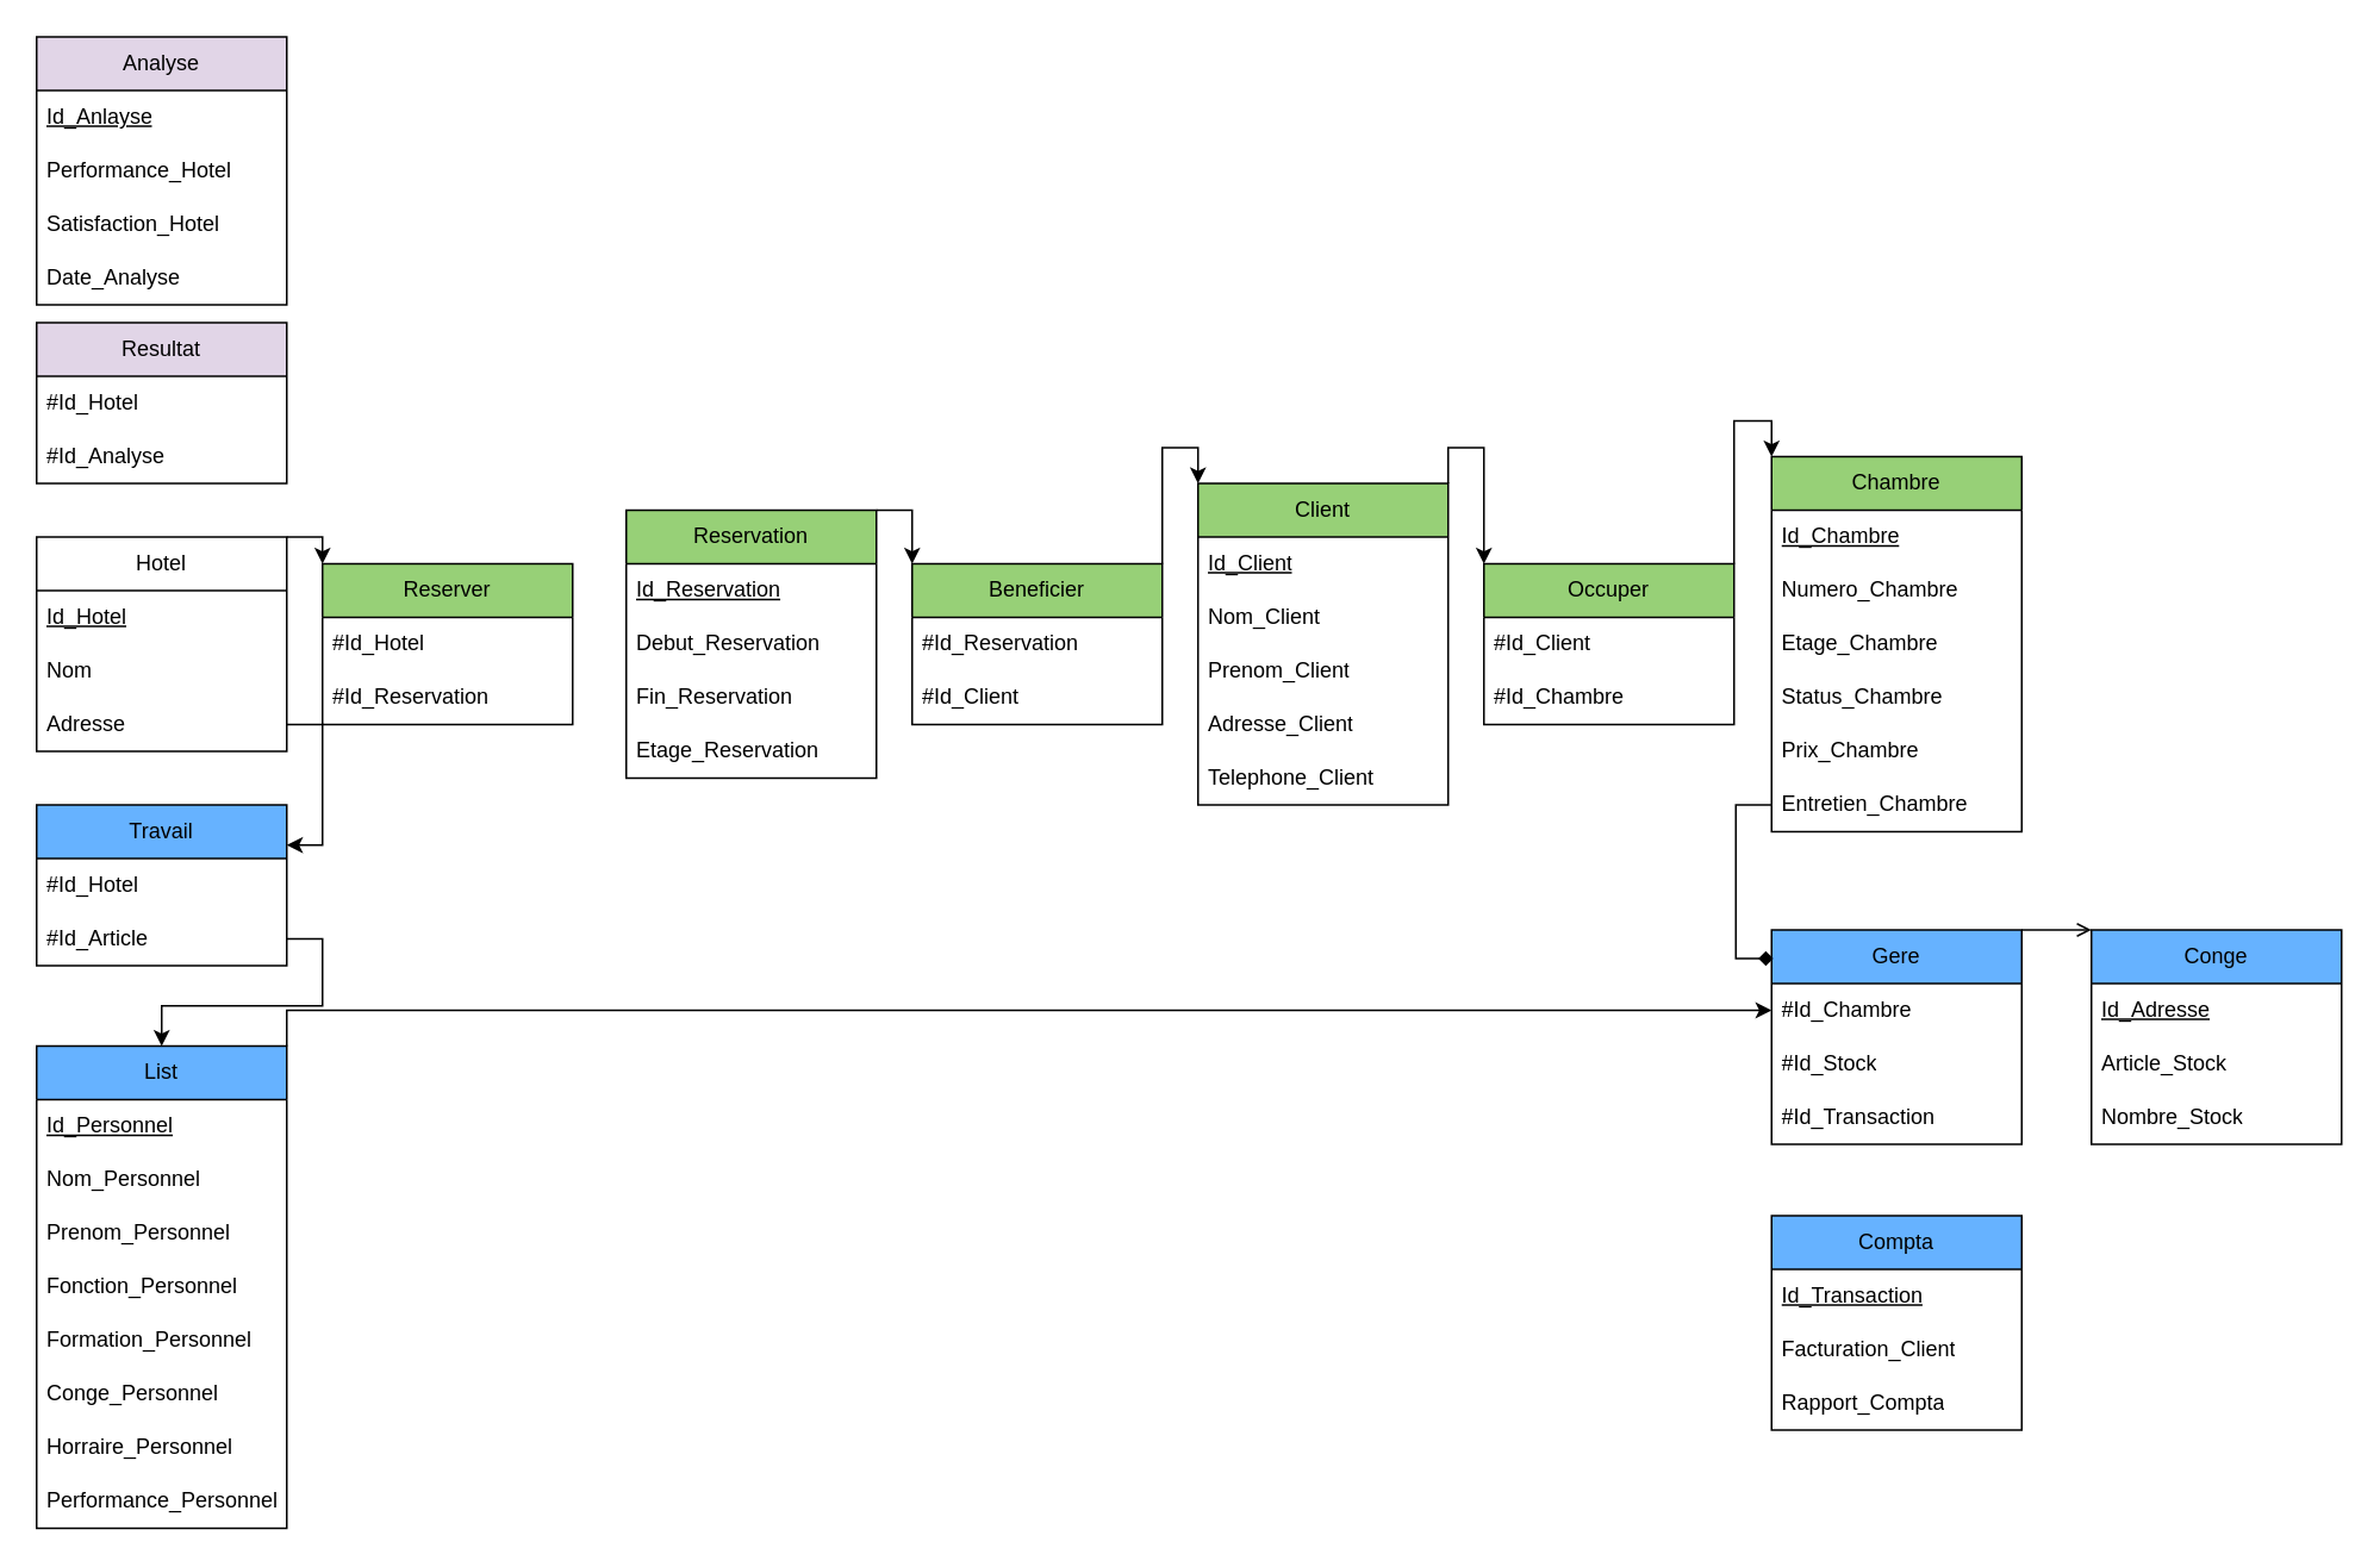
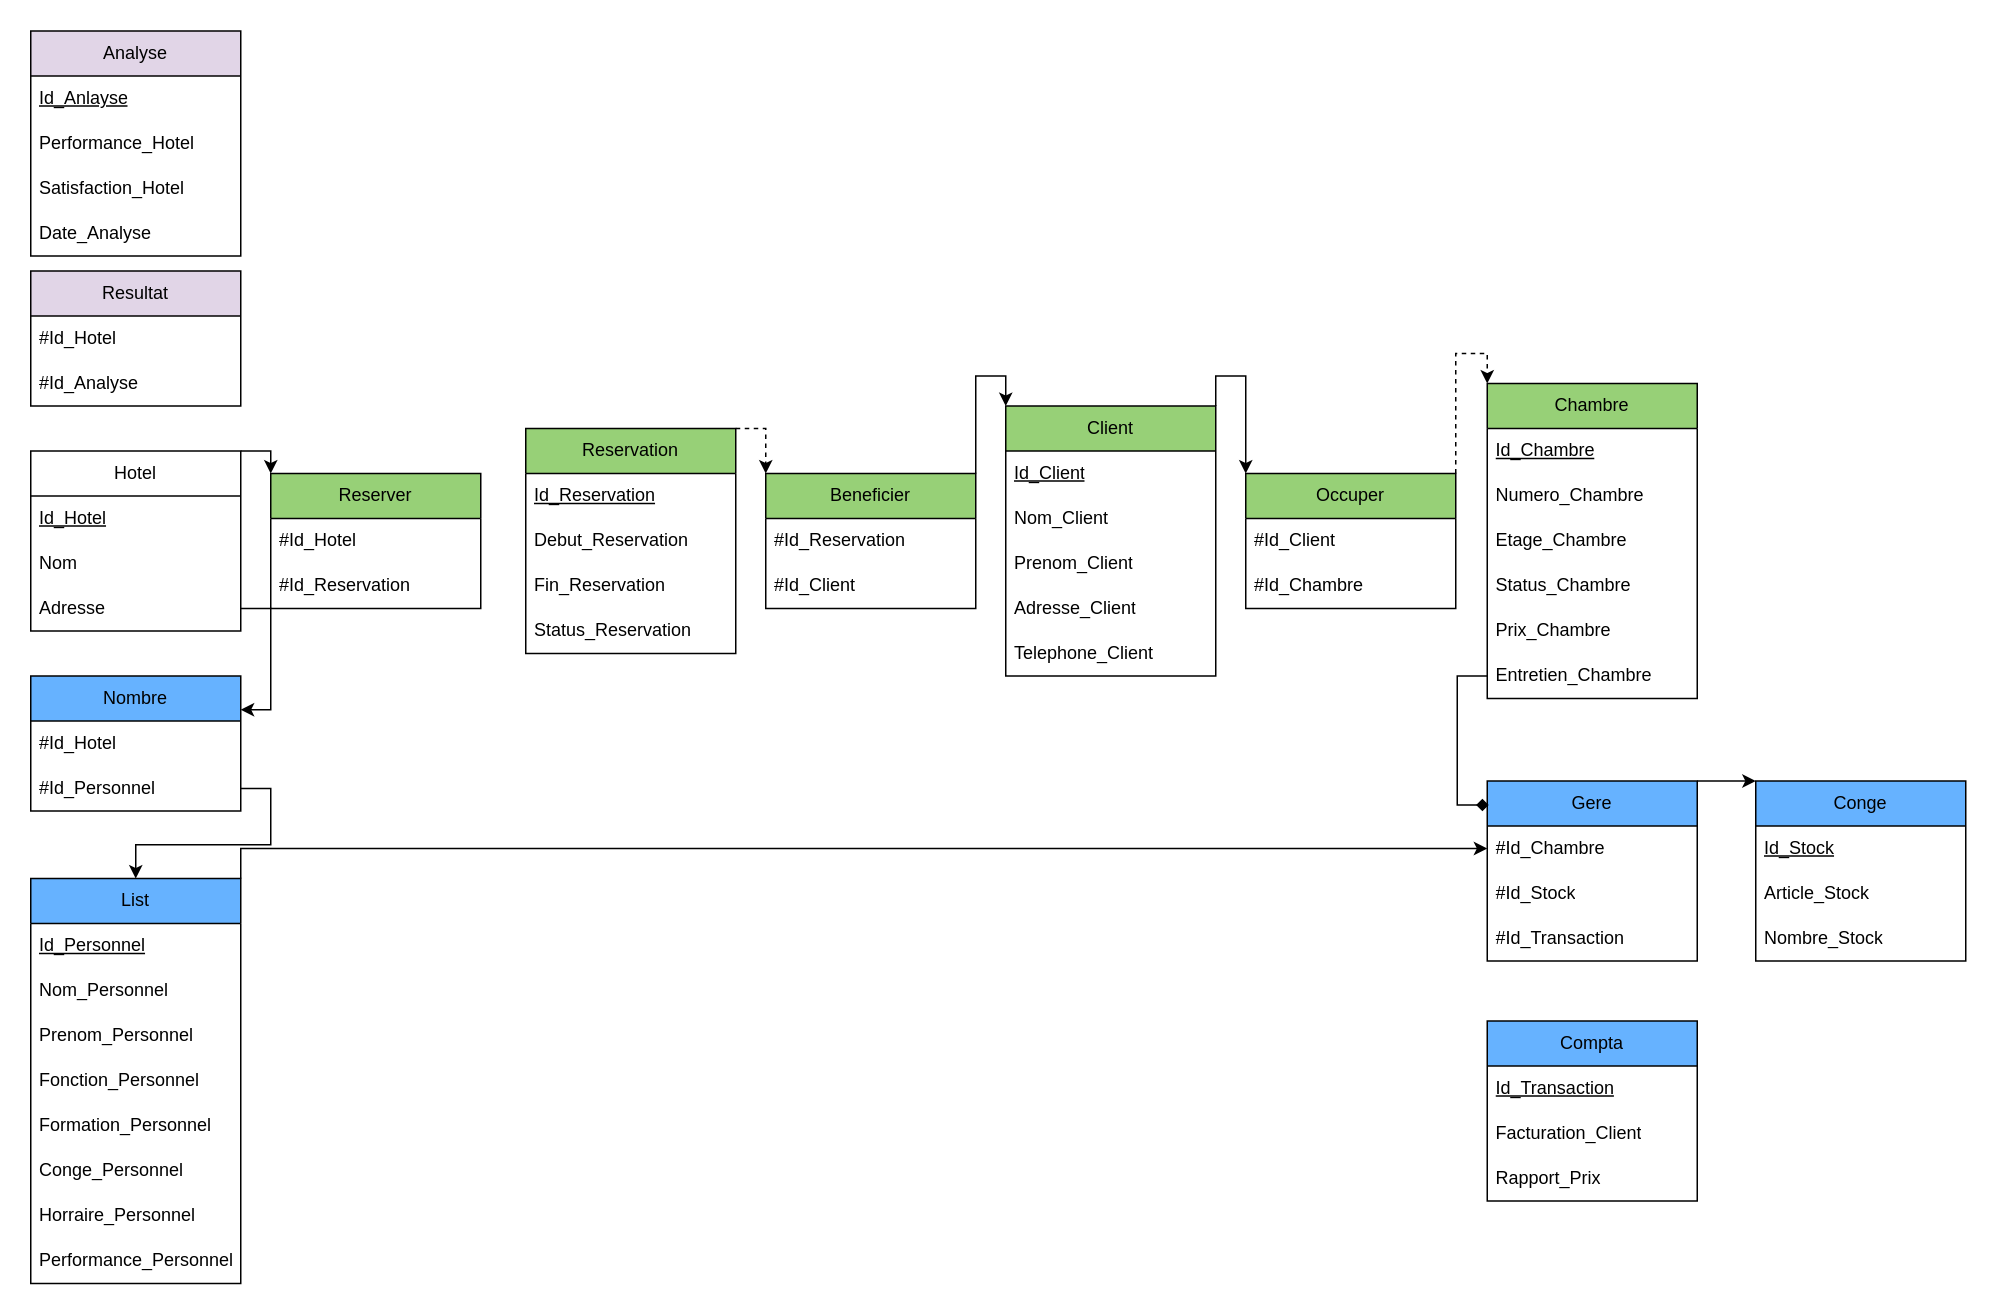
- <mxCell id="27" style="edgeStyle=orthogonalEdgeStyle;rounded=0;orthogonalLoop=1;jettySize=auto;html=1;exitX=1;exitY=0;exitDx=0;exitDy=0;entryX=0;entryY=0;entryDx=0;entryDy=0;" edge="1" parent="1" source="28" target="31"><mxGeometry relative="1" as="geometry" /></mxCell>
+ <mxCell id="27" style="edgeStyle=orthogonalEdgeStyle;rounded=0;orthogonalLoop=1;jettySize=auto;html=1;exitX=1;exitY=0;exitDx=0;exitDy=0;entryX=0;entryY=0;entryDx=0;entryDy=0;dashed=1;" edge="1" parent="1" source="28" target="31"><mxGeometry relative="1" as="geometry" /></mxCell>
- <mxCell id="10" style="edgeStyle=orthogonalEdgeStyle;rounded=0;orthogonalLoop=1;jettySize=auto;html=1;exitX=1;exitY=0;exitDx=0;exitDy=0;entryX=0;entryY=0;entryDx=0;entryDy=0;" edge="1" parent="1" source="11" target="17"><mxGeometry relative="1" as="geometry" /></mxCell>
+ <mxCell id="10" style="edgeStyle=orthogonalEdgeStyle;rounded=0;orthogonalLoop=1;jettySize=auto;html=1;exitX=1;exitY=0;exitDx=0;exitDy=0;entryX=0;entryY=0;entryDx=0;entryDy=0;dashed=1;" edge="1" parent="1" source="11" target="17"><mxGeometry relative="1" as="geometry" /></mxCell>
- <mxCell id="15" value="Etage_Reservation" style="text;strokeColor=none;fillColor=none;align=left;verticalAlign=middle;spacingLeft=4;spacingRight=4;overflow=hidden;points=[[0,0.5],[1,0.5]];portConstraint=eastwest;rotatable=0;whiteSpace=wrap;html=1;" vertex="1" parent="11"><mxGeometry y="120" width="140" height="30" as="geometry" /></mxCell>
+ <mxCell id="15" value="Status_Reservation" style="text;strokeColor=none;fillColor=none;align=left;verticalAlign=middle;spacingLeft=4;spacingRight=4;overflow=hidden;points=[[0,0.5],[1,0.5]];portConstraint=eastwest;rotatable=0;whiteSpace=wrap;html=1;" vertex="1" parent="11"><mxGeometry y="120" width="140" height="30" as="geometry" /></mxCell>
- <mxCell id="51" value="Travail" style="swimlane;fontStyle=0;childLayout=stackLayout;horizontal=1;startSize=30;horizontalStack=0;resizeParent=1;resizeParentMax=0;resizeLast=0;collapsible=1;marginBottom=0;whiteSpace=wrap;html=1;fillColor=#66B2FF;" vertex="1" parent="1"><mxGeometry x="20" y="450" width="140" height="90" as="geometry" /></mxCell>
+ <mxCell id="51" value="Nombre" style="swimlane;fontStyle=0;childLayout=stackLayout;horizontal=1;startSize=30;horizontalStack=0;resizeParent=1;resizeParentMax=0;resizeLast=0;collapsible=1;marginBottom=0;whiteSpace=wrap;html=1;fillColor=#66B2FF;" vertex="1" parent="1"><mxGeometry x="20" y="450" width="140" height="90" as="geometry" /></mxCell>
- <mxCell id="38" style="edgeStyle=orthogonalEdgeStyle;rounded=0;orthogonalLoop=1;jettySize=auto;html=1;exitX=1;exitY=0;exitDx=0;exitDy=0;entryX=0;entryY=0;entryDx=0;entryDy=0;endArrow=open;" edge="1" parent="1" source="39" target="43"><mxGeometry relative="1" as="geometry" /></mxCell>
+ <mxCell id="38" style="edgeStyle=orthogonalEdgeStyle;rounded=0;orthogonalLoop=1;jettySize=auto;html=1;exitX=1;exitY=0;exitDx=0;exitDy=0;entryX=0;entryY=0;entryDx=0;entryDy=0;" edge="1" parent="1" source="39" target="43"><mxGeometry relative="1" as="geometry" /></mxCell>
- <mxCell id="53" value="#Id_Article" style="text;strokeColor=none;fillColor=none;align=left;verticalAlign=middle;spacingLeft=4;spacingRight=4;overflow=hidden;points=[[0,0.5],[1,0.5]];portConstraint=eastwest;rotatable=0;whiteSpace=wrap;html=1;" vertex="1" parent="51"><mxGeometry y="60" width="140" height="30" as="geometry" /></mxCell>
+ <mxCell id="53" value="#Id_Personnel" style="text;strokeColor=none;fillColor=none;align=left;verticalAlign=middle;spacingLeft=4;spacingRight=4;overflow=hidden;points=[[0,0.5],[1,0.5]];portConstraint=eastwest;rotatable=0;whiteSpace=wrap;html=1;" vertex="1" parent="51"><mxGeometry y="60" width="140" height="30" as="geometry" /></mxCell>
- <mxCell id="44" value="&lt;u&gt;Id_Adresse&lt;/u&gt;" style="text;strokeColor=none;fillColor=none;align=left;verticalAlign=middle;spacingLeft=4;spacingRight=4;overflow=hidden;points=[[0,0.5],[1,0.5]];portConstraint=eastwest;rotatable=0;whiteSpace=wrap;html=1;" vertex="1" parent="43"><mxGeometry y="30" width="140" height="30" as="geometry" /></mxCell>
+ <mxCell id="44" value="&lt;u&gt;Id_Stock&lt;/u&gt;" style="text;strokeColor=none;fillColor=none;align=left;verticalAlign=middle;spacingLeft=4;spacingRight=4;overflow=hidden;points=[[0,0.5],[1,0.5]];portConstraint=eastwest;rotatable=0;whiteSpace=wrap;html=1;" vertex="1" parent="43"><mxGeometry y="30" width="140" height="30" as="geometry" /></mxCell>
- <mxCell id="50" value="Rapport_Compta" style="text;strokeColor=none;fillColor=none;align=left;verticalAlign=middle;spacingLeft=4;spacingRight=4;overflow=hidden;points=[[0,0.5],[1,0.5]];portConstraint=eastwest;rotatable=0;whiteSpace=wrap;html=1;" vertex="1" parent="47"><mxGeometry y="90" width="140" height="30" as="geometry" /></mxCell>
+ <mxCell id="50" value="Rapport_Prix" style="text;strokeColor=none;fillColor=none;align=left;verticalAlign=middle;spacingLeft=4;spacingRight=4;overflow=hidden;points=[[0,0.5],[1,0.5]];portConstraint=eastwest;rotatable=0;whiteSpace=wrap;html=1;" vertex="1" parent="47"><mxGeometry y="90" width="140" height="30" as="geometry" /></mxCell>
